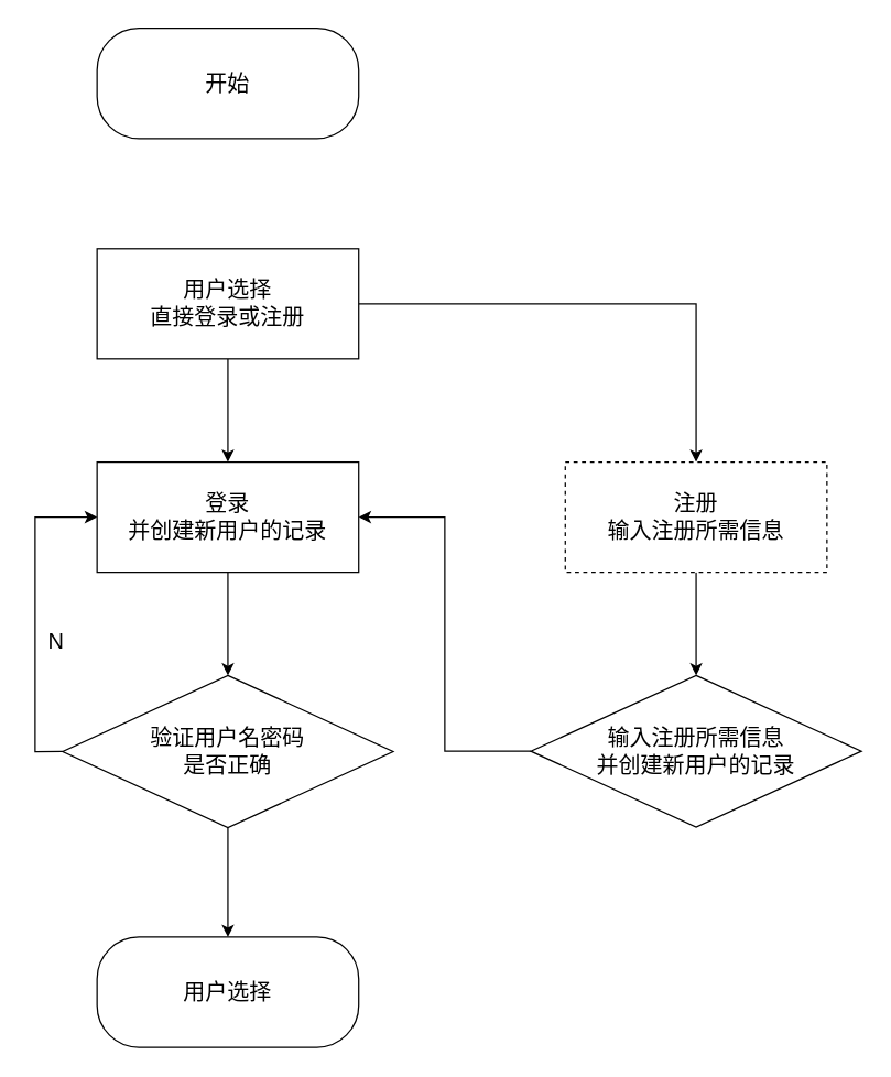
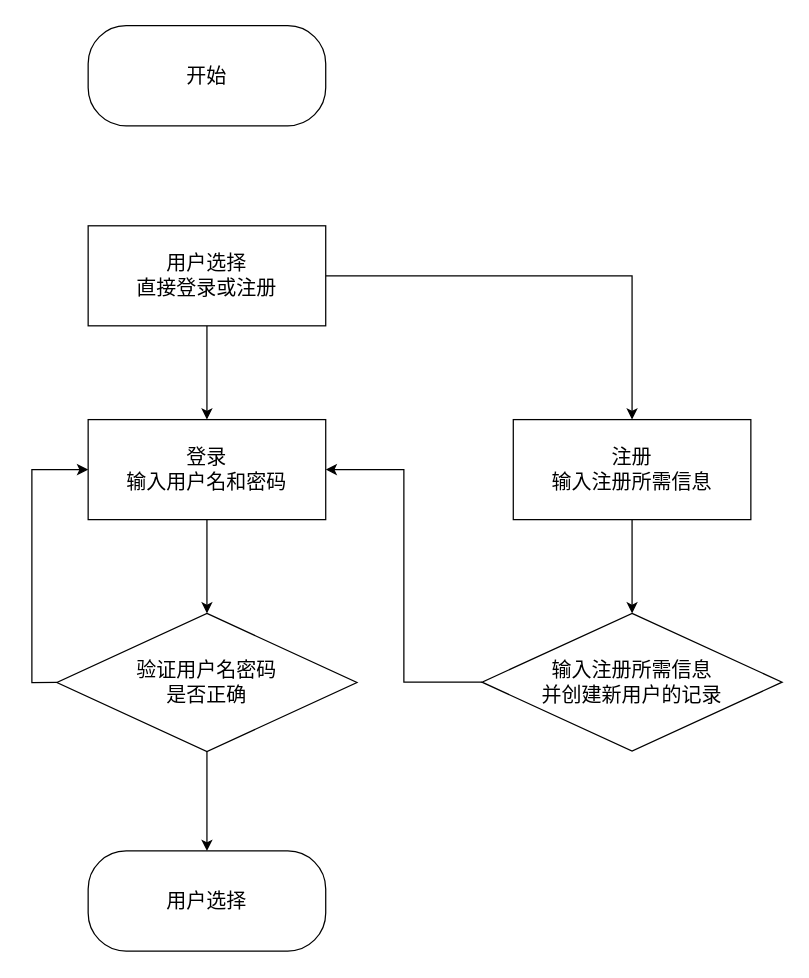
- <mxCell id="10" value="&lt;span style=&quot;font-size: 16px;&quot;&gt;登录&lt;/span&gt;&lt;div&gt;&lt;span style=&quot;font-size: 16px;&quot;&gt;并创建新用户的记录&lt;/span&gt;&lt;/div&gt;" style="rounded=0;whiteSpace=wrap;html=1;" vertex="1" parent="1"><mxGeometry x="70" y="335" width="190" height="80" as="geometry" /></mxCell>
+ <mxCell id="10" value="&lt;span style=&quot;font-size: 16px;&quot;&gt;登录&lt;/span&gt;&lt;div&gt;&lt;span style=&quot;font-size: 16px;&quot;&gt;输入用户名和密码&lt;/span&gt;&lt;/div&gt;" style="rounded=0;whiteSpace=wrap;html=1;" vertex="1" parent="1"><mxGeometry x="70" y="335" width="190" height="80" as="geometry" /></mxCell>
- <mxCell id="12" value="&lt;span style=&quot;font-size: 16px;&quot;&gt;注册&lt;/span&gt;&lt;br&gt;&lt;div&gt;&lt;span style=&quot;font-size: 16px;&quot;&gt;输入注册所需信息&lt;/span&gt;&lt;/div&gt;" style="rounded=0;whiteSpace=wrap;html=1;dashed=1;" vertex="1" parent="1"><mxGeometry x="410" y="335" width="190" height="80" as="geometry" /></mxCell>
+ <mxCell id="12" value="&lt;span style=&quot;font-size: 16px;&quot;&gt;注册&lt;/span&gt;&lt;br&gt;&lt;div&gt;&lt;span style=&quot;font-size: 16px;&quot;&gt;输入注册所需信息&lt;/span&gt;&lt;/div&gt;" style="rounded=0;whiteSpace=wrap;html=1;" vertex="1" parent="1"><mxGeometry x="410" y="335" width="190" height="80" as="geometry" /></mxCell>
- <mxCell id="16" value="&lt;font style=&quot;font-size: 16px;&quot;&gt;N&lt;/font&gt;" style="text;html=1;align=center;verticalAlign=middle;resizable=0;points=[];autosize=1;strokeColor=none;fillColor=none;" vertex="1" parent="1"><mxGeometry x="20" y="450" width="40" height="30" as="geometry" /></mxCell>
